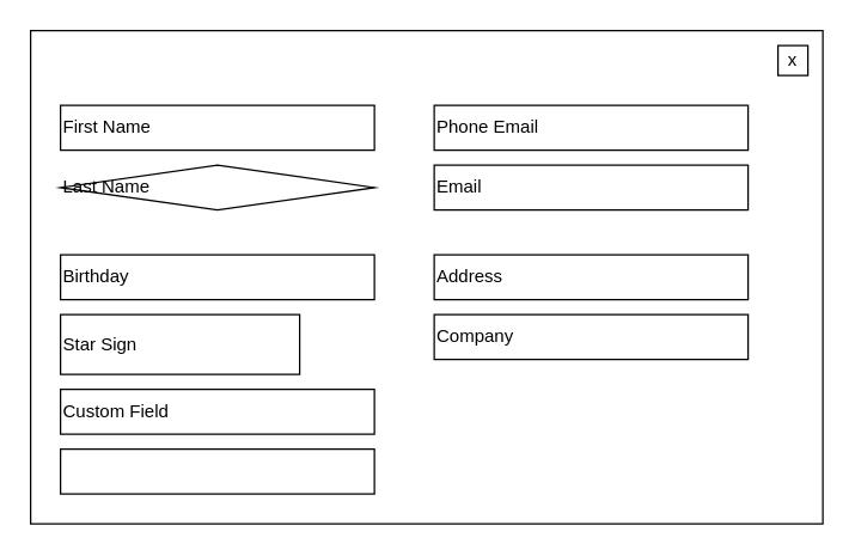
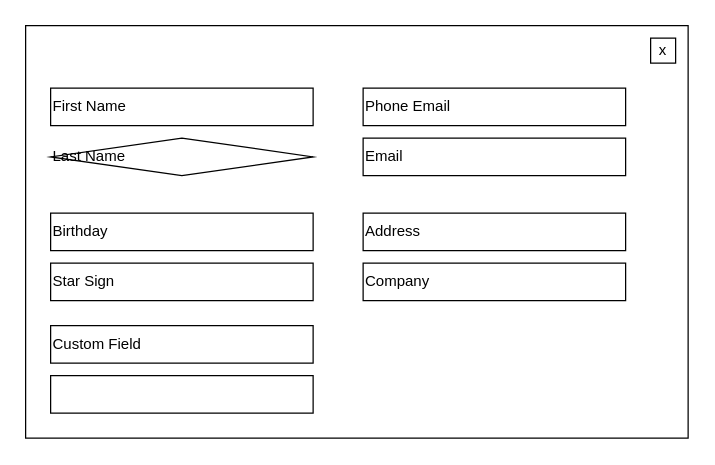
- <mxCell id="11" value="Star Sign" style="rounded=0;whiteSpace=wrap;html=1;align=left;" vertex="1" parent="1"><mxGeometry x="40" y="210" width="160" height="40" as="geometry" /></mxCell>
+ <mxCell id="11" value="Star Sign" style="rounded=0;whiteSpace=wrap;html=1;align=left;" vertex="1" parent="1"><mxGeometry x="40" y="210" width="210" height="30" as="geometry" /></mxCell>
